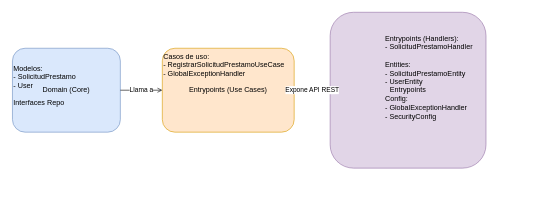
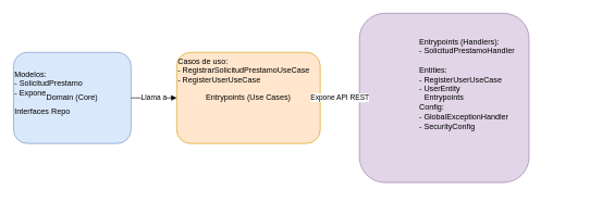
- <mxCell id="7" value="Entrypoints (Handlers):&#10;- SolicitudPrestamoHandler&#10;&#10;Entities:&#10;- SolicitudPrestamoEntity&#10;- UserEntity&#10;&#10;Config:&#10;- GlobalExceptionHandler&#10;- SecurityConfig" style="text;whiteSpace=wrap;html=1;" vertex="1" parent="6"><mxGeometry x="90" y="30" width="260" height="260" as="geometry" /></mxCell>
+ <mxCell id="7" value="Entrypoints (Handlers):&#10;- SolicitudPrestamoHandler&#10;&#10;Entities:&#10;- RegisterUserUseCase&#10;- UserEntity&#10;&#10;Config:&#10;- GlobalExceptionHandler&#10;- SecurityConfig" style="text;whiteSpace=wrap;html=1;" vertex="1" parent="6"><mxGeometry x="90" y="30" width="260" height="260" as="geometry" /></mxCell>
- <mxCell id="5" value="Casos de uso:&#10;- RegistrarSolicitudPrestamoUseCase&#10;- GlobalExceptionHandler" style="text;whiteSpace=wrap;html=1;" vertex="1" parent="4"><mxGeometry width="220" height="140" as="geometry" /></mxCell>
+ <mxCell id="5" value="Casos de uso:&#10;- RegistrarSolicitudPrestamoUseCase&#10;- RegisterUserUseCase" style="text;whiteSpace=wrap;html=1;" vertex="1" parent="4"><mxGeometry width="220" height="140" as="geometry" /></mxCell>
- <mxCell id="3" value="Modelos:&#10;- SolicitudPrestamo&#10;- User&#10;&#10;Interfaces Repo" style="text;whiteSpace=wrap;html=1;" vertex="1" parent="2"><mxGeometry y="20" width="180" height="140" as="geometry" /></mxCell>
+ <mxCell id="3" value="Modelos:&#10;- SolicitudPrestamo&#10;- Expone&#10;&#10;Interfaces Repo" style="text;whiteSpace=wrap;html=1;" vertex="1" parent="2"><mxGeometry y="20" width="180" height="140" as="geometry" /></mxCell>
- <mxCell id="8" value="Llama a" style="edgeStyle=elbowEdgeStyle;rounded=0;orthogonalLoop=1;jettySize=auto;html=1;endArrow=open;" edge="1" parent="1" source="2" target="4"><mxGeometry relative="1" as="geometry" /></mxCell>
+ <mxCell id="8" value="Llama a" style="edgeStyle=elbowEdgeStyle;rounded=0;orthogonalLoop=1;jettySize=auto;html=1;endArrow=block;" edge="1" parent="1" source="2" target="4"><mxGeometry relative="1" as="geometry" /></mxCell>
